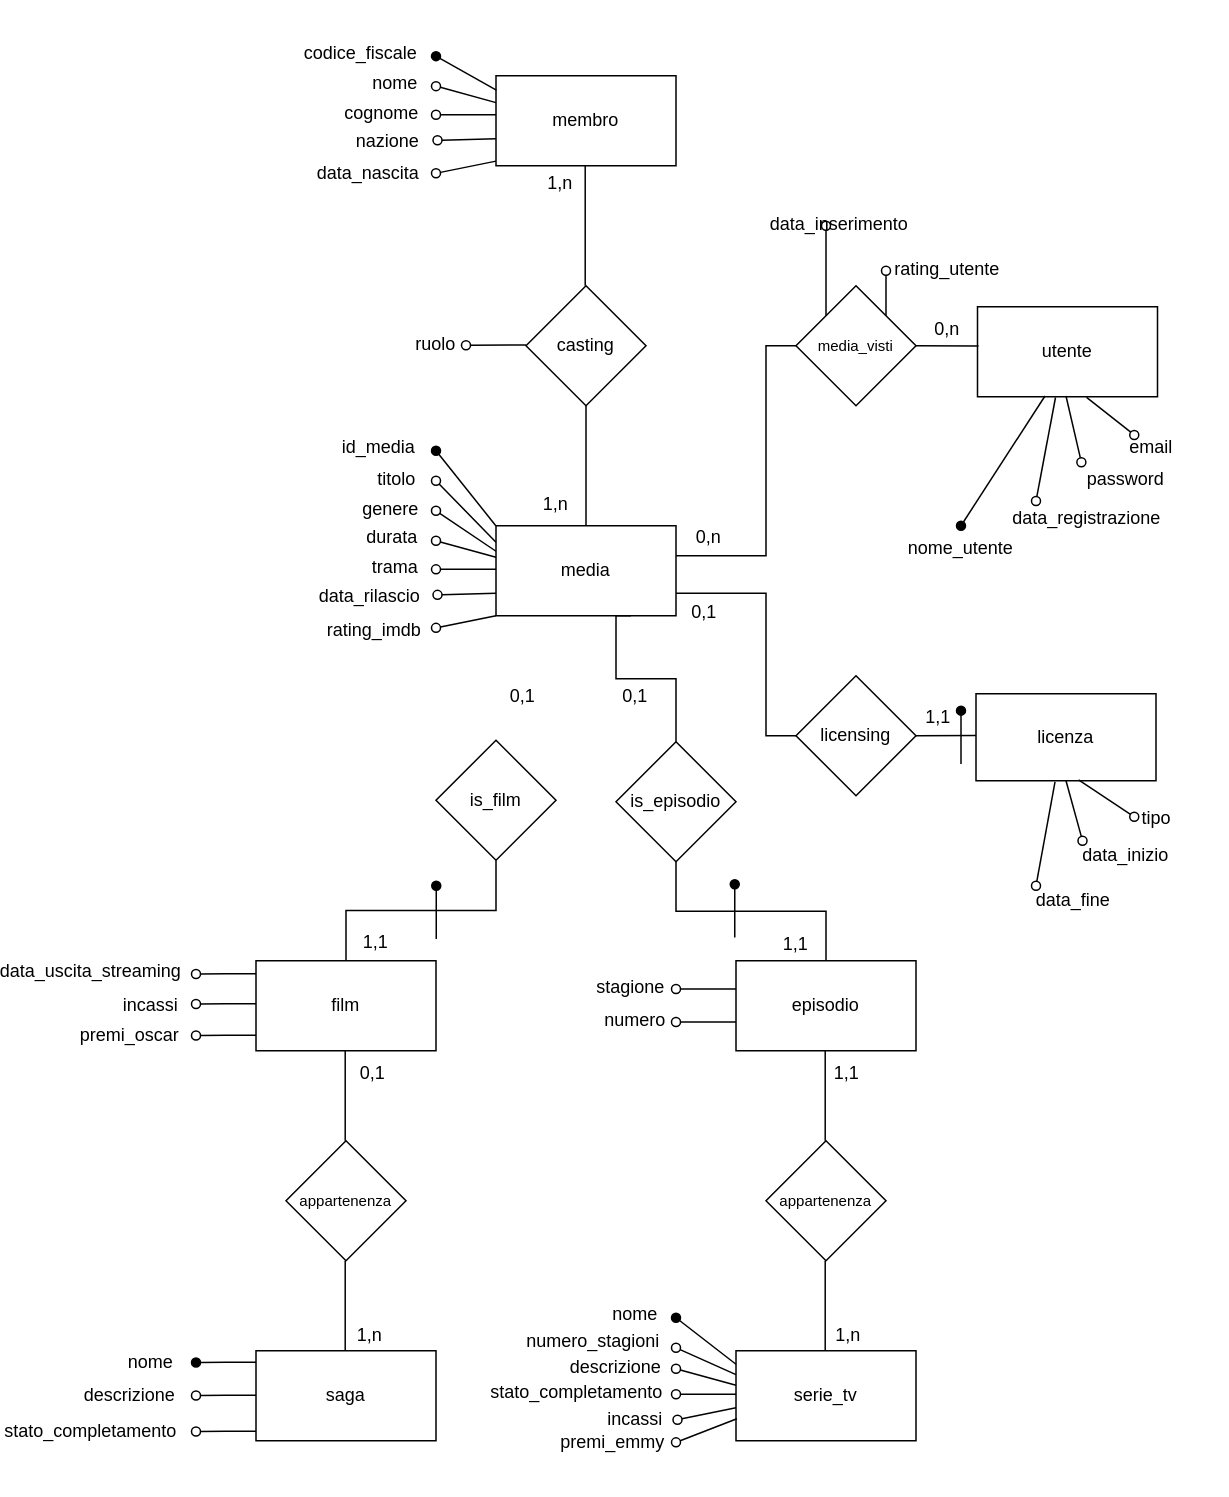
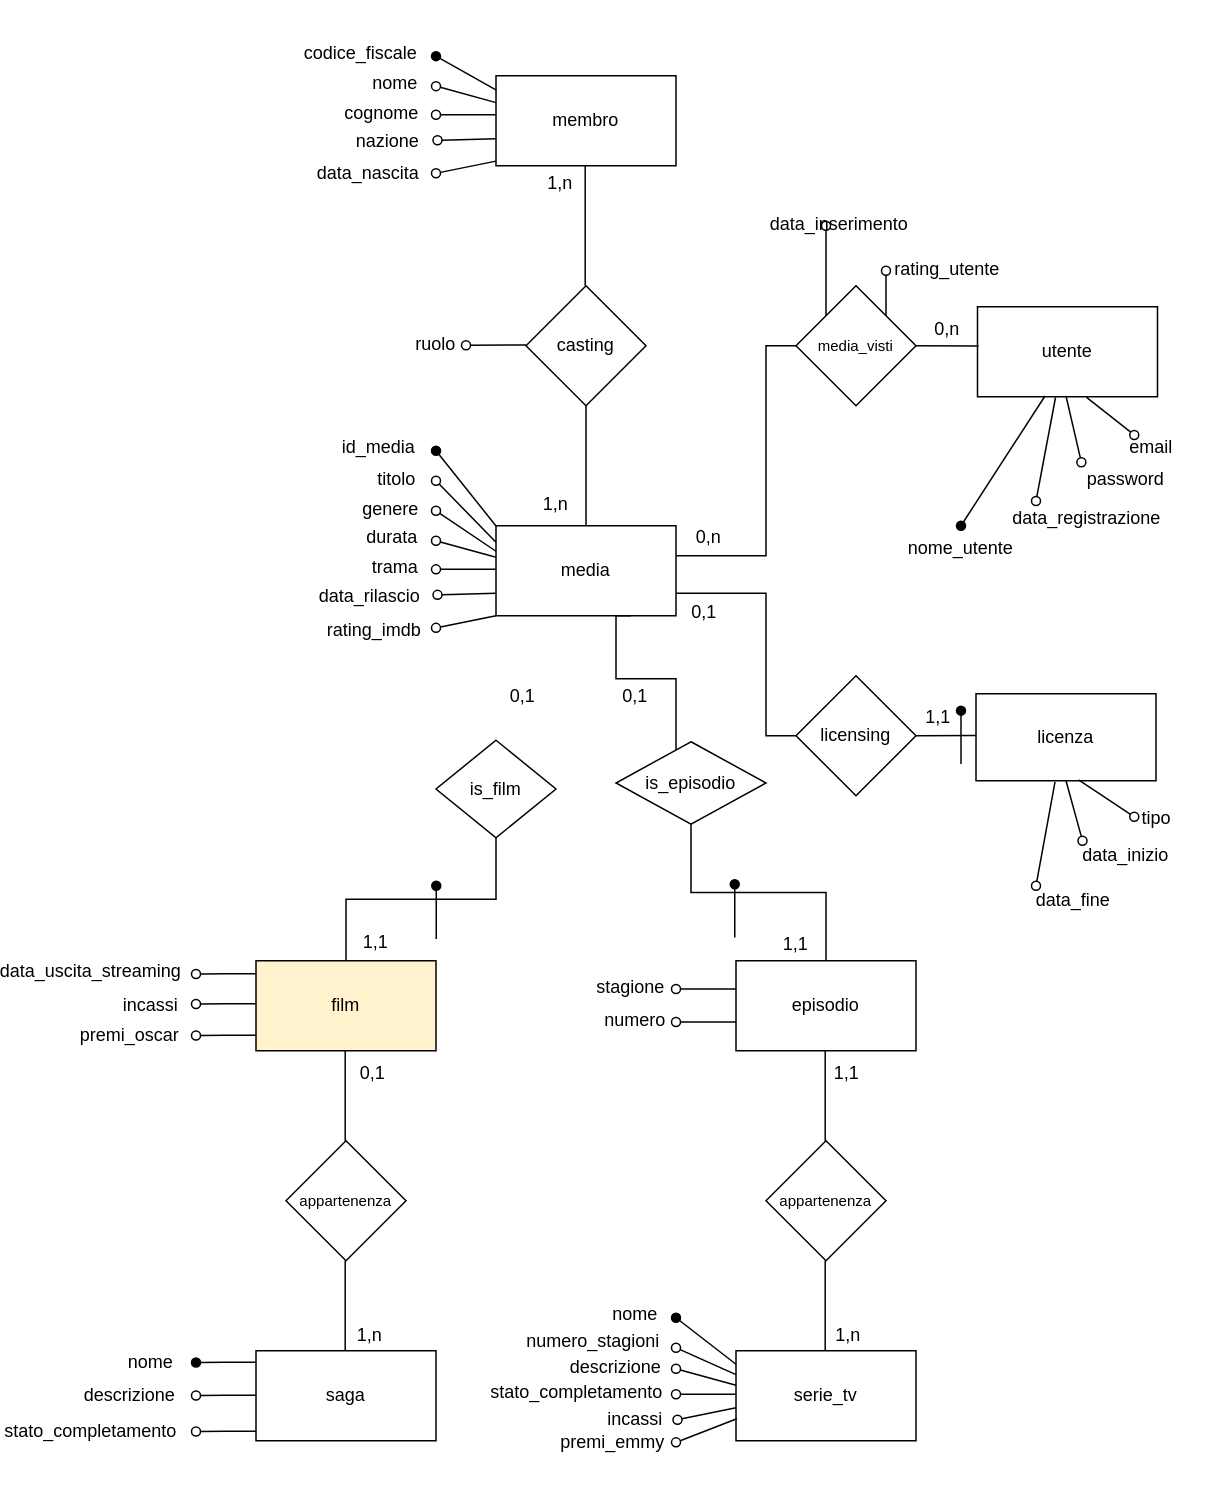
- <mxCell id="109" value="is_film" style="rhombus;whiteSpace=wrap;html=1;" parent="1" vertex="1"><mxGeometry x="280" y="493" width="80" height="80" as="geometry" /></mxCell>
+ <mxCell id="109" value="is_film" style="rhombus;whiteSpace=wrap;html=1;" parent="1" vertex="1"><mxGeometry x="280" y="493" width="80" height="65" as="geometry" /></mxCell>
- <mxCell id="112" value="is_episodio" style="rhombus;whiteSpace=wrap;html=1;" parent="1" vertex="1"><mxGeometry x="400" y="494" width="80" height="80" as="geometry" /></mxCell>
+ <mxCell id="112" value="is_episodio" style="rhombus;whiteSpace=wrap;html=1;" parent="1" vertex="1"><mxGeometry x="400" y="494" width="100" height="55" as="geometry" /></mxCell>
- <mxCell id="3" value="film" style="rounded=0;whiteSpace=wrap;html=1;" parent="1" vertex="1"><mxGeometry x="160" y="640" width="120" height="60" as="geometry" /></mxCell>
+ <mxCell id="3" value="film" style="rounded=0;whiteSpace=wrap;html=1;fillColor=#fff2cc;" parent="1" vertex="1"><mxGeometry x="160" y="640" width="120" height="60" as="geometry" /></mxCell>
